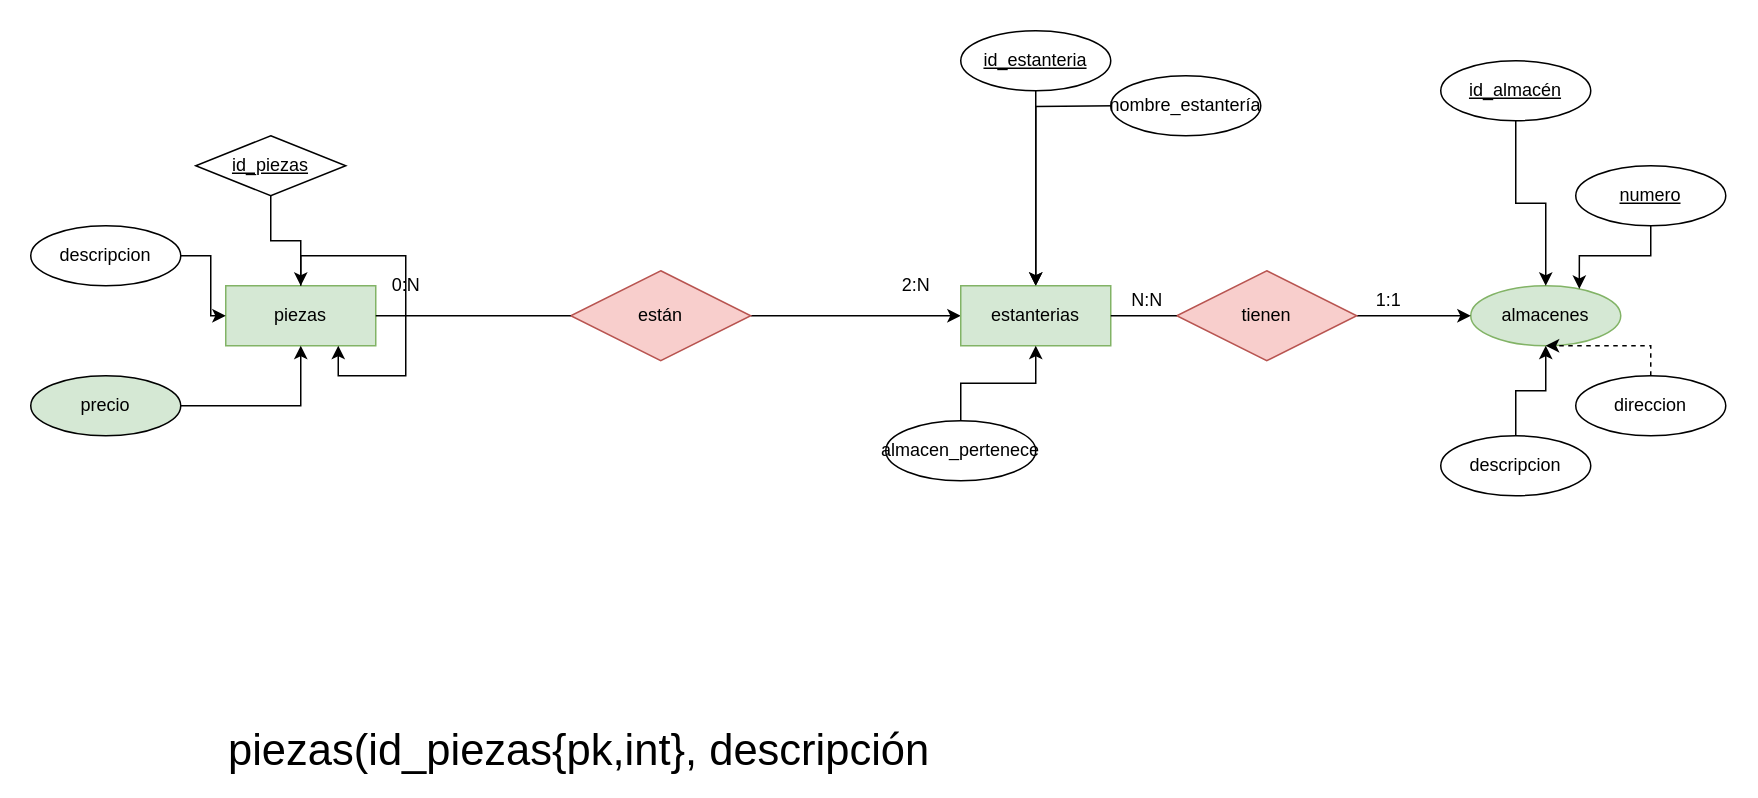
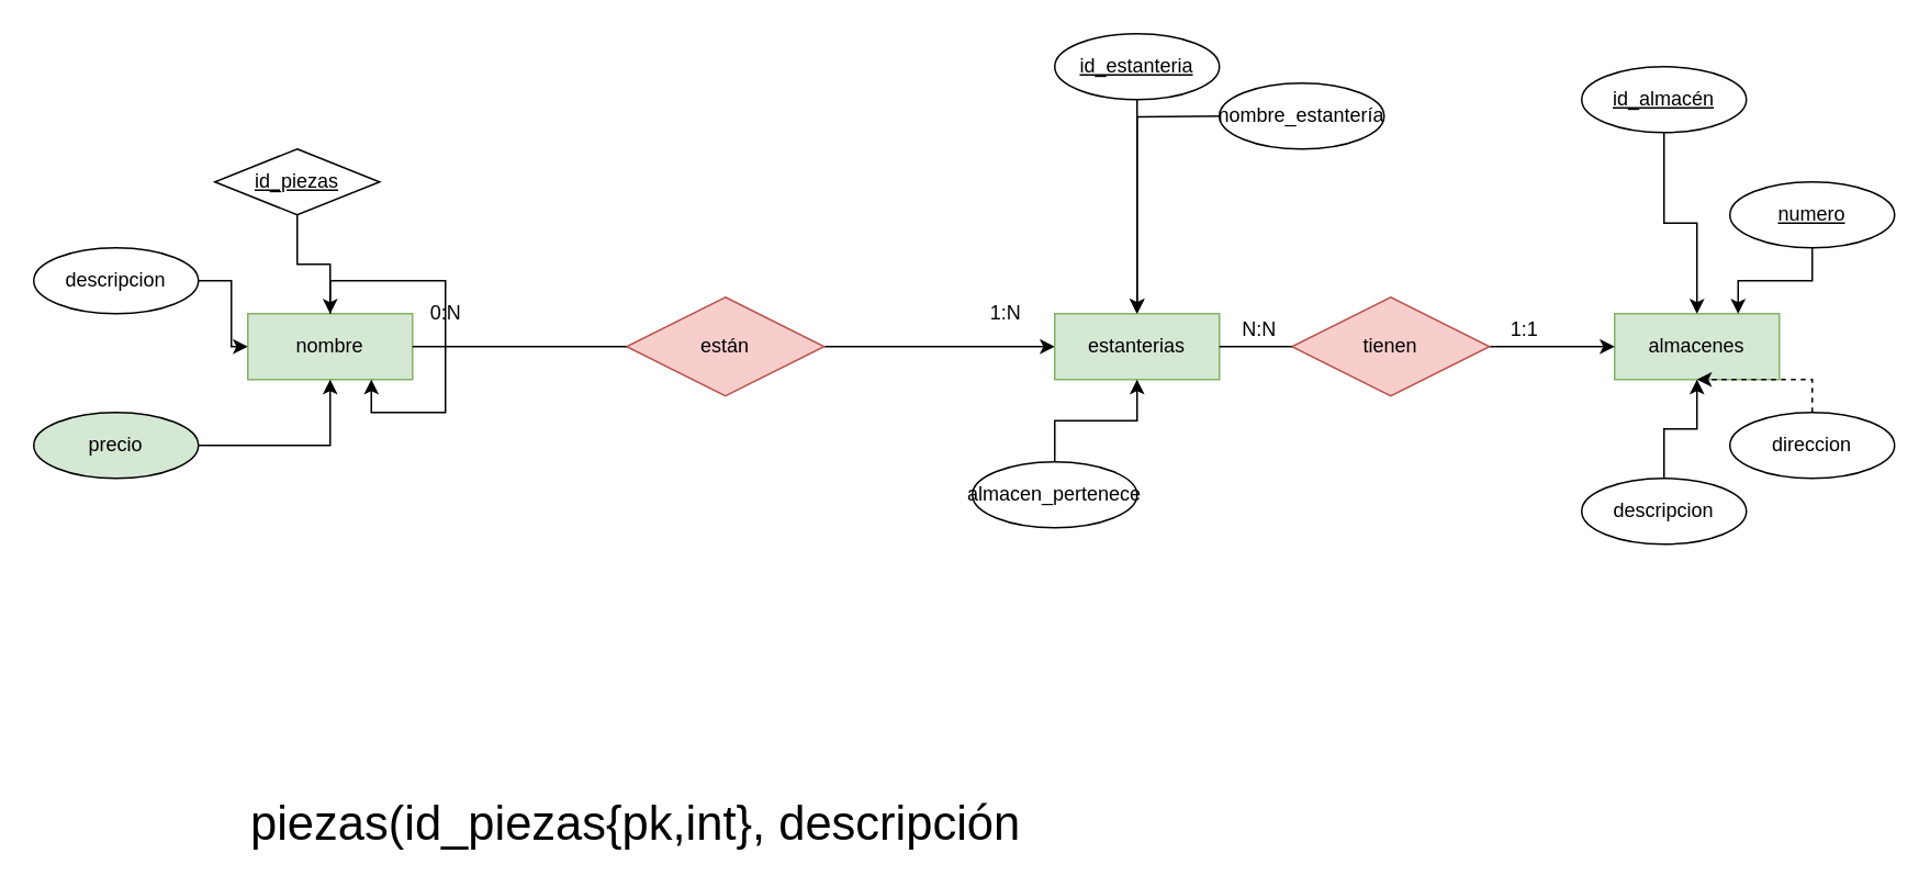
- <mxCell id="27" value="2:N" style="text;html=1;resizable=0;autosize=1;align=center;verticalAlign=middle;points=[];fillColor=none;strokeColor=none;rounded=0;" parent="1" vertex="1"><mxGeometry x="595" y="180" width="30" height="20" as="geometry" /></mxCell>
+ <mxCell id="27" value="1:N" style="text;html=1;resizable=0;autosize=1;align=center;verticalAlign=middle;points=[];fillColor=none;strokeColor=none;rounded=0;" parent="1" vertex="1"><mxGeometry x="595" y="180" width="30" height="20" as="geometry" /></mxCell>
- <mxCell id="3" value="piezas" style="whiteSpace=wrap;html=1;align=center;fillColor=#d5e8d4;strokeColor=#82b366;" parent="1" vertex="1"><mxGeometry x="150" y="190" width="100" height="40" as="geometry" /></mxCell>
+ <mxCell id="3" value="nombre" style="whiteSpace=wrap;html=1;align=center;fillColor=#d5e8d4;strokeColor=#82b366;" parent="1" vertex="1"><mxGeometry x="150" y="190" width="100" height="40" as="geometry" /></mxCell>
- <mxCell id="10" value="almacenes" style="ellipse;whiteSpace=wrap;html=1;align=center;fillColor=#d5e8d4;strokeColor=#82b366;" parent="1" vertex="1"><mxGeometry x="980" y="190" width="100" height="40" as="geometry" /></mxCell>
+ <mxCell id="10" value="almacenes" style="whiteSpace=wrap;html=1;align=center;fillColor=#d5e8d4;strokeColor=#82b366;" parent="1" vertex="1"><mxGeometry x="980" y="190" width="100" height="40" as="geometry" /></mxCell>
